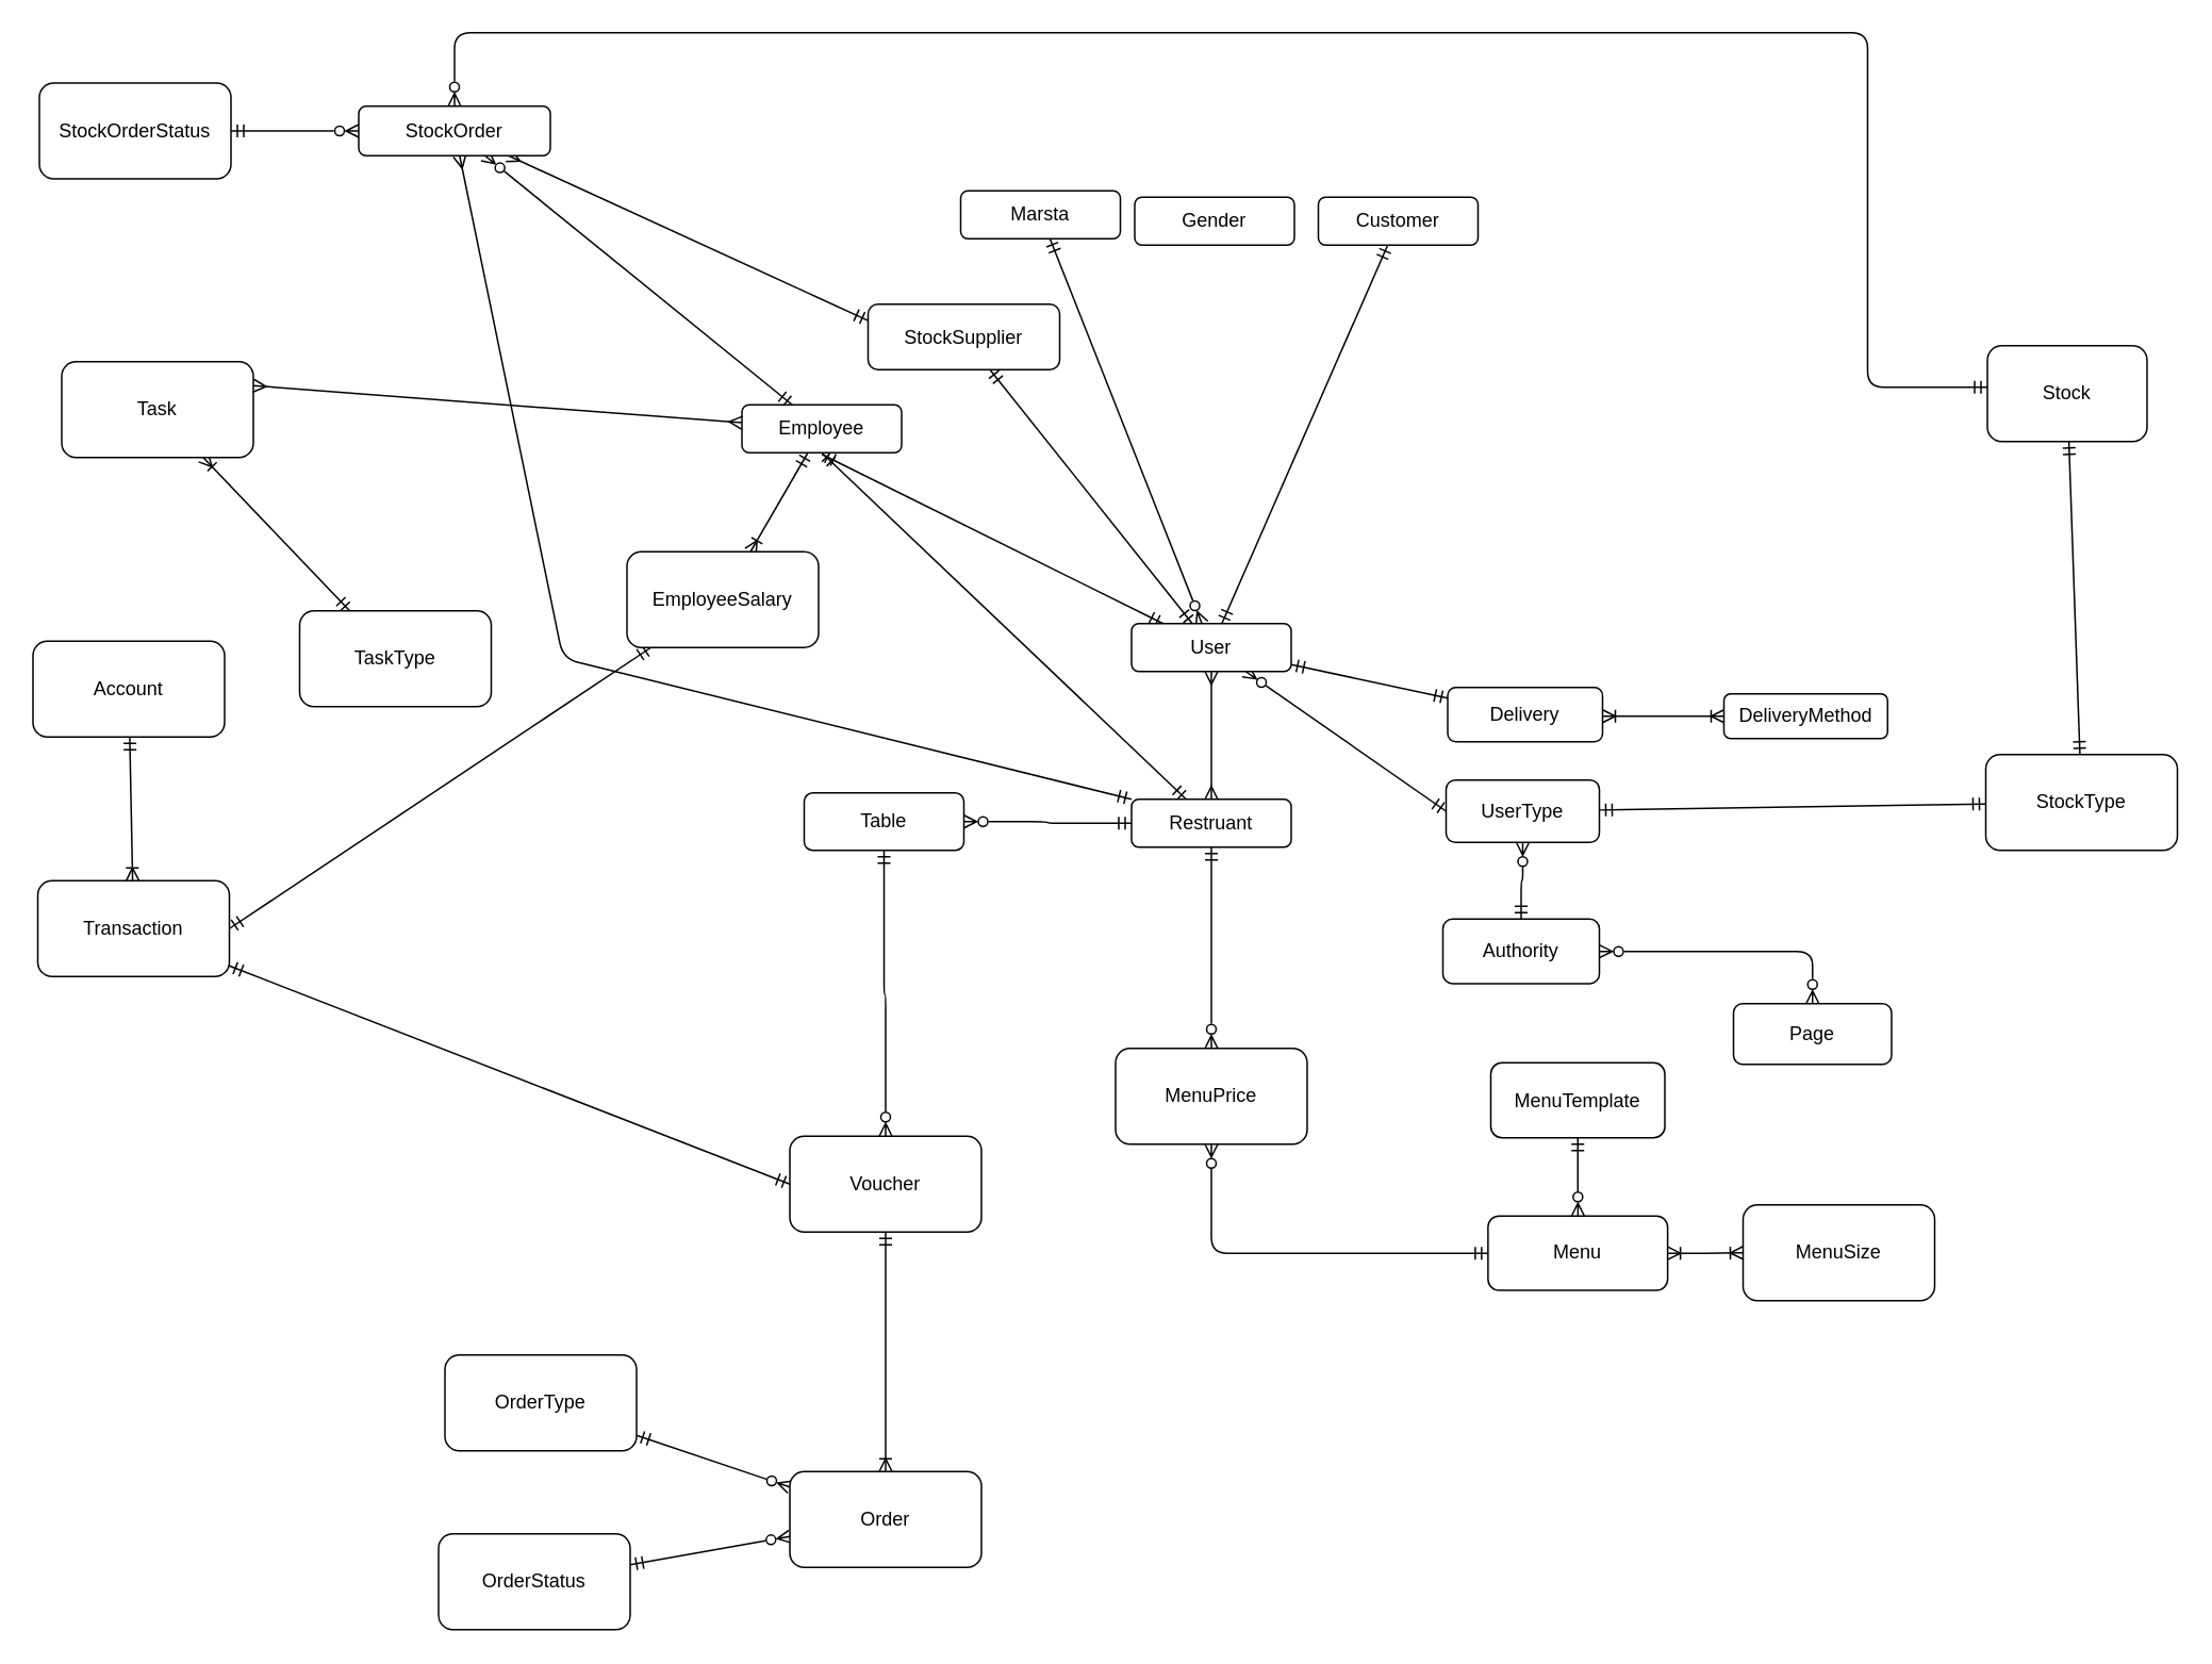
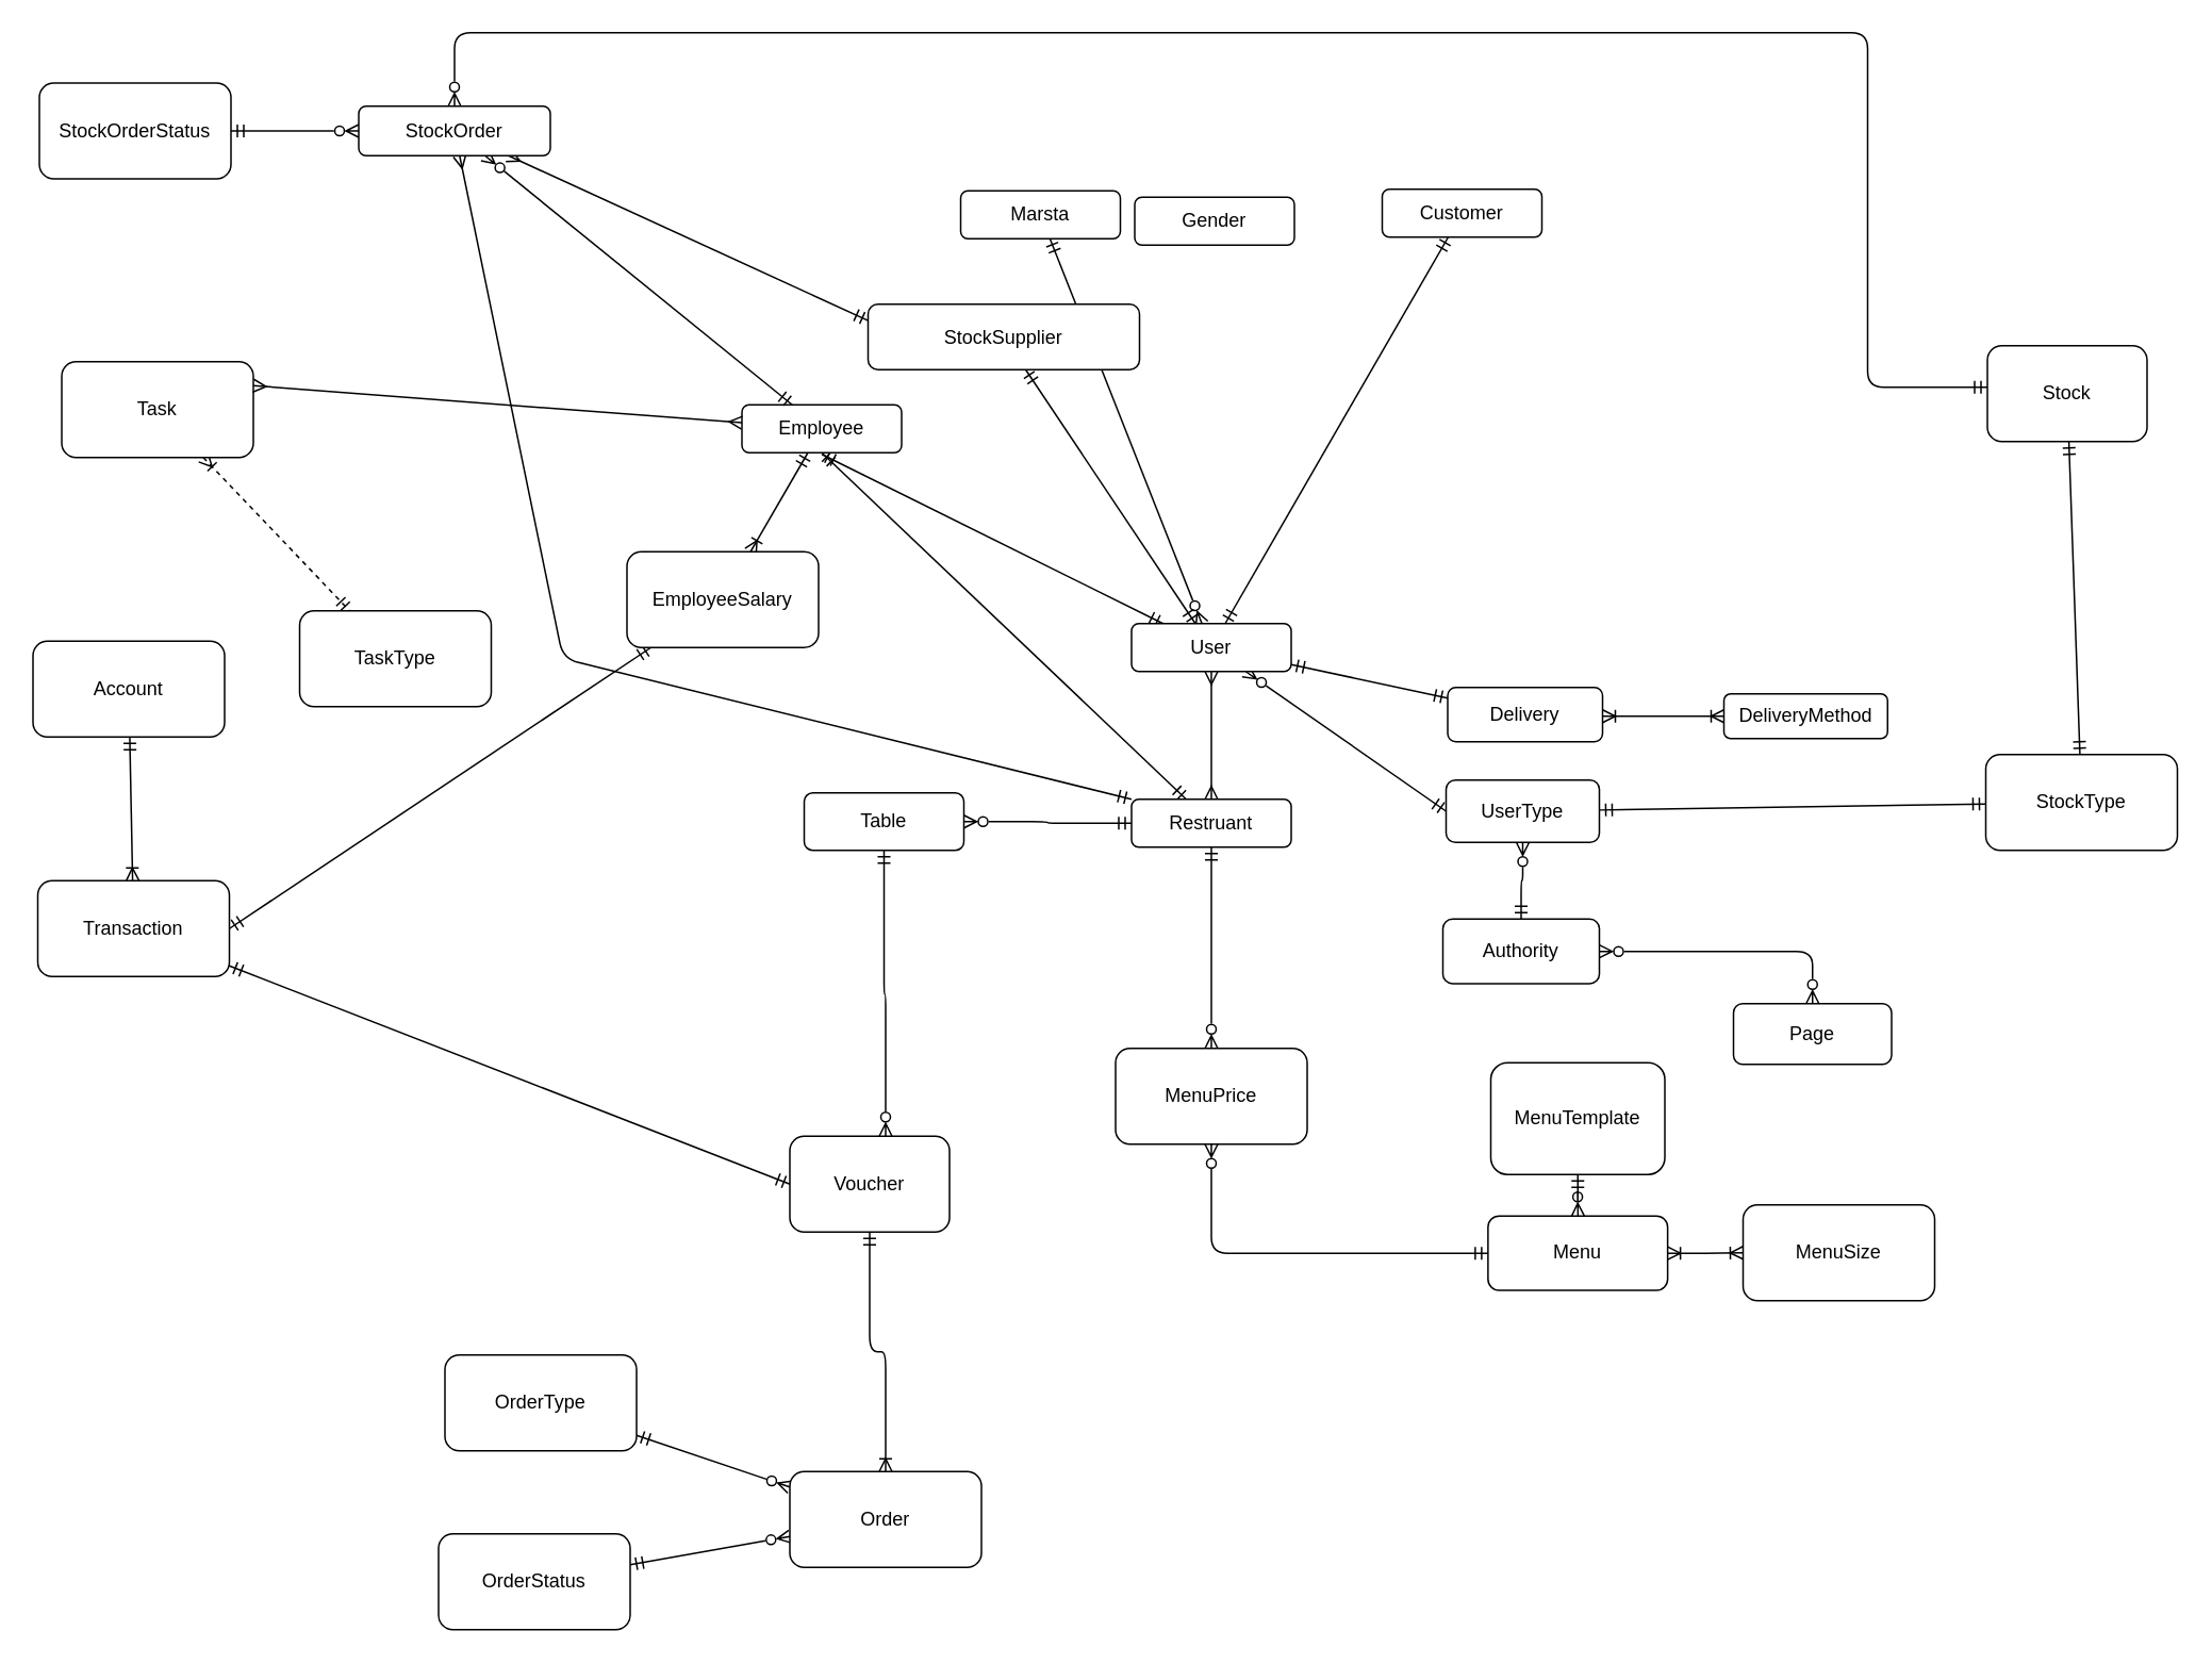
- <mxCell id="15" value="Customer" style="rounded=1;whiteSpace=wrap;html=1;labelBackgroundColor=none;" parent="1" vertex="1"><mxGeometry x="825" y="123" width="100" height="30" as="geometry" /></mxCell>
+ <mxCell id="15" value="Customer" style="rounded=1;whiteSpace=wrap;html=1;labelBackgroundColor=none;" parent="1" vertex="1"><mxGeometry x="865" y="118" width="100" height="30" as="geometry" /></mxCell>
- <mxCell id="42" value="StockSupplier" style="whiteSpace=wrap;html=1;rounded=1;labelBackgroundColor=none;" parent="1" vertex="1"><mxGeometry x="543" y="190" width="120" height="41" as="geometry" /></mxCell>
+ <mxCell id="42" value="StockSupplier" style="whiteSpace=wrap;html=1;rounded=1;labelBackgroundColor=none;" parent="1" vertex="1"><mxGeometry x="543" y="190" width="170" height="41" as="geometry" /></mxCell>
- <mxCell id="54" value="" style="rounded=0;orthogonalLoop=1;jettySize=auto;html=1;startArrow=ERoneToMany;startFill=0;endArrow=ERmandOne;endFill=0;" parent="1" source="55" target="58" edge="1"><mxGeometry relative="1" as="geometry" /></mxCell>
+ <mxCell id="54" value="" style="rounded=0;orthogonalLoop=1;jettySize=auto;html=1;startArrow=ERoneToMany;startFill=0;endArrow=ERmandOne;endFill=0;dashed=1;" parent="1" source="55" target="58" edge="1"><mxGeometry relative="1" as="geometry" /></mxCell>
- <mxCell id="26" value="MenuTemplate" style="rounded=1;whiteSpace=wrap;html=1;" parent="1" vertex="1"><mxGeometry x="933" y="665" width="109" height="47" as="geometry" /></mxCell>
+ <mxCell id="26" value="MenuTemplate" style="rounded=1;whiteSpace=wrap;html=1;" parent="1" vertex="1"><mxGeometry x="933" y="665" width="109" height="70" as="geometry" /></mxCell>
- <mxCell id="41" value="Voucher" style="rounded=1;whiteSpace=wrap;html=1;" parent="1" vertex="1"><mxGeometry x="494" y="711" width="120" height="60" as="geometry" /></mxCell>
+ <mxCell id="41" value="Voucher" style="rounded=1;whiteSpace=wrap;html=1;" parent="1" vertex="1"><mxGeometry x="494" y="711" width="100" height="60" as="geometry" /></mxCell>
